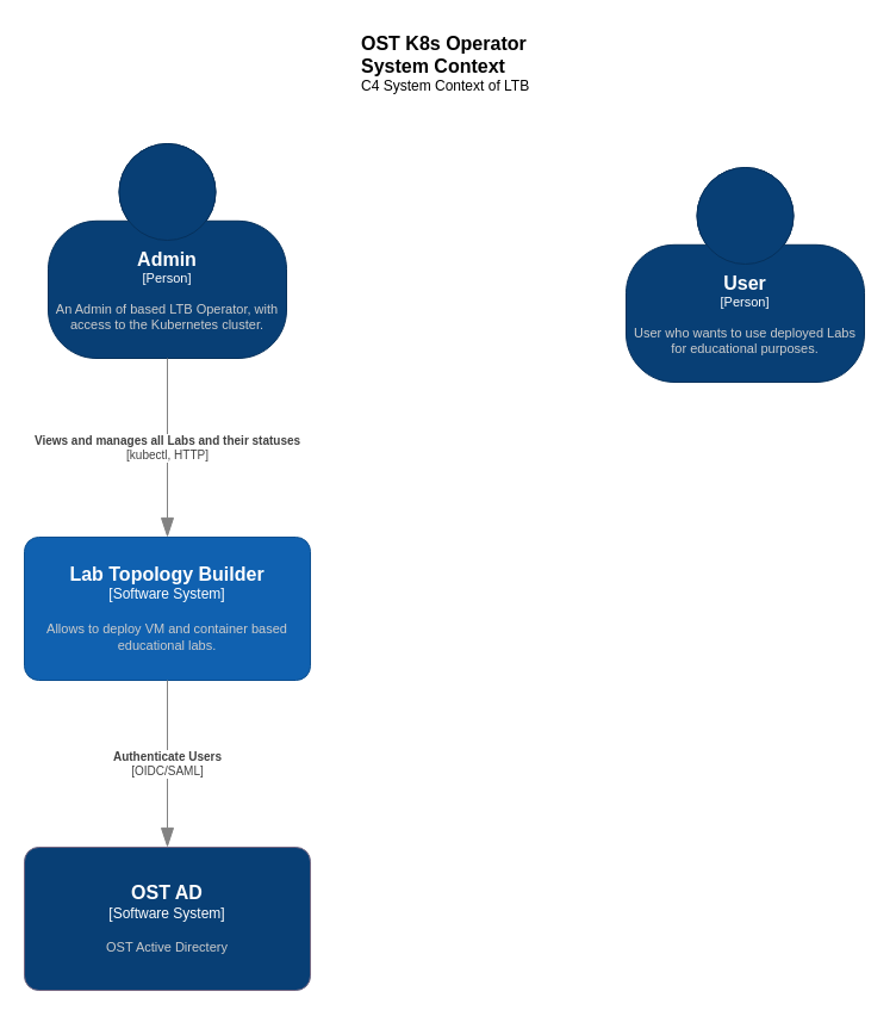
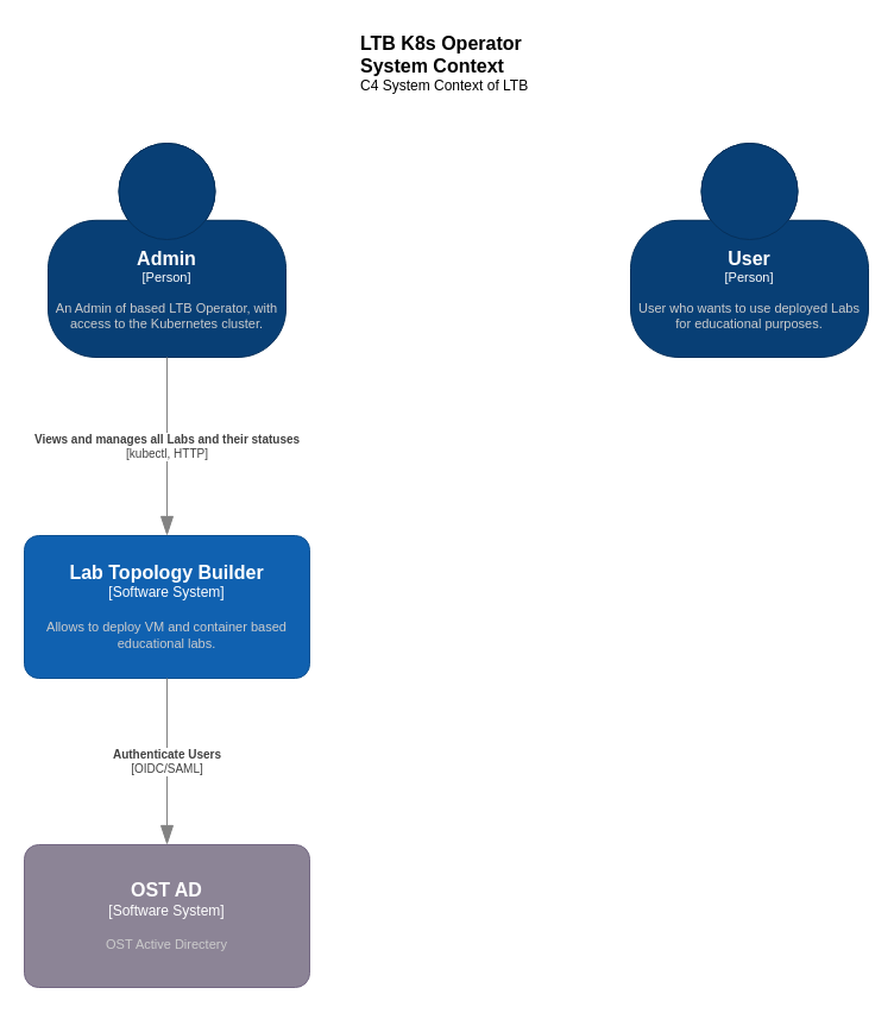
- <mxCell id="4" value="&lt;font style=&quot;font-size: 16px&quot;&gt;&lt;b&gt;&lt;div style=&quot;text-align: left&quot;&gt;OST K8s Operator System Context&lt;/div&gt;&lt;/b&gt;&lt;/font&gt;&lt;div style=&quot;text-align: left&quot;&gt;C4 System Context of LTB&lt;/div&gt;" style="text;html=1;strokeColor=none;fillColor=none;align=left;verticalAlign=top;whiteSpace=wrap;rounded=0;metaEdit=1;allowArrows=0;resizable=1;rotatable=0;connectable=0;recursiveResize=0;expand=0;pointerEvents=0;points=[[0.25,0,0],[0.5,0,0],[0.75,0,0],[1,0.25,0],[1,0.5,0],[1,0.75,0],[0.75,1,0],[0.5,1,0],[0.25,1,0],[0,0.75,0],[0,0.5,0],[0,0.25,0]];" parent="1" vertex="1"><mxGeometry x="301" y="20" width="166" height="40" as="geometry" /></mxCell>
+ <mxCell id="4" value="&lt;font style=&quot;font-size: 16px&quot;&gt;&lt;b&gt;&lt;div style=&quot;text-align: left&quot;&gt;LTB K8s Operator System Context&lt;/div&gt;&lt;/b&gt;&lt;/font&gt;&lt;div style=&quot;text-align: left&quot;&gt;C4 System Context of LTB&lt;/div&gt;" style="text;html=1;strokeColor=none;fillColor=none;align=left;verticalAlign=top;whiteSpace=wrap;rounded=0;metaEdit=1;allowArrows=0;resizable=1;rotatable=0;connectable=0;recursiveResize=0;expand=0;pointerEvents=0;points=[[0.25,0,0],[0.5,0,0],[0.75,0,0],[1,0.25,0],[1,0.5,0],[1,0.75,0],[0.75,1,0],[0.5,1,0],[0.25,1,0],[0,0.75,0],[0,0.5,0],[0,0.25,0]];" parent="1" vertex="1"><mxGeometry x="301" y="20" width="166" height="40" as="geometry" /></mxCell>
- <mxCell id="5" value="&lt;font style=&quot;font-size: 16px&quot;&gt;&lt;b&gt;User&lt;/b&gt;&lt;/font&gt;&lt;div&gt;[Person]&lt;/div&gt;&lt;br&gt;&lt;div&gt;&lt;font style=&quot;font-size: 11px&quot;&gt;&lt;font color=&quot;#cccccc&quot;&gt;User who wants to use deployed Labs for educational purposes.&lt;/font&gt;&lt;/div&gt;" style="html=1;fontSize=11;dashed=0;whiteSpace=wrap;fillColor=#083f75;strokeColor=#06315c;fontColor=#ffffff;shape=mxgraph.c4.person2;align=center;metaEdit=1;points=[[0.5,0,0],[1,0.5,0],[1,0.75,0],[0.75,1,0],[0.5,1,0],[0.25,1,0],[0,0.75,0],[0,0.5,0]];resizable=0;" parent="1" vertex="1"><mxGeometry x="525" y="140" width="200" height="180" as="geometry" /></mxCell>
+ <mxCell id="5" value="&lt;font style=&quot;font-size: 16px&quot;&gt;&lt;b&gt;User&lt;/b&gt;&lt;/font&gt;&lt;div&gt;[Person]&lt;/div&gt;&lt;br&gt;&lt;div&gt;&lt;font style=&quot;font-size: 11px&quot;&gt;&lt;font color=&quot;#cccccc&quot;&gt;User who wants to use deployed Labs for educational purposes.&lt;/font&gt;&lt;/div&gt;" style="html=1;fontSize=11;dashed=0;whiteSpace=wrap;fillColor=#083f75;strokeColor=#06315c;fontColor=#ffffff;shape=mxgraph.c4.person2;align=center;metaEdit=1;points=[[0.5,0,0],[1,0.5,0],[1,0.75,0],[0.75,1,0],[0.5,1,0],[0.25,1,0],[0,0.75,0],[0,0.5,0]];resizable=0;" parent="1" vertex="1"><mxGeometry x="530" y="120" width="200" height="180" as="geometry" /></mxCell>
- <mxCell id="7" value="&lt;font style=&quot;font-size: 16px&quot;&gt;&lt;b&gt;OST AD&lt;/b&gt;&lt;/font&gt;&lt;div&gt;[Software System]&lt;/div&gt;&lt;br&gt;&lt;div&gt;&lt;font style=&quot;font-size: 11px&quot;&gt;&lt;font color=&quot;#cccccc&quot;&gt;OST Active Directery&lt;/font&gt;&lt;/div&gt;" style="rounded=1;whiteSpace=wrap;html=1;labelBackgroundColor=none;fillColor=#083f75;fontColor=#ffffff;align=center;arcSize=10;strokeColor=#736782;metaEdit=1;resizable=0;points=[[0.25,0,0],[0.5,0,0],[0.75,0,0],[1,0.25,0],[1,0.5,0],[1,0.75,0],[0.75,1,0],[0.5,1,0],[0.25,1,0],[0,0.75,0],[0,0.5,0],[0,0.25,0]];" vertex="1" parent="1"><mxGeometry x="20" y="710" width="240" height="120" as="geometry" /></mxCell>
+ <mxCell id="7" value="&lt;font style=&quot;font-size: 16px&quot;&gt;&lt;b&gt;OST AD&lt;/b&gt;&lt;/font&gt;&lt;div&gt;[Software System]&lt;/div&gt;&lt;br&gt;&lt;div&gt;&lt;font style=&quot;font-size: 11px&quot;&gt;&lt;font color=&quot;#cccccc&quot;&gt;OST Active Directery&lt;/font&gt;&lt;/div&gt;" style="rounded=1;whiteSpace=wrap;html=1;labelBackgroundColor=none;fillColor=#8C8496;fontColor=#ffffff;align=center;arcSize=10;strokeColor=#736782;metaEdit=1;resizable=0;points=[[0.25,0,0],[0.5,0,0],[0.75,0,0],[1,0.25,0],[1,0.5,0],[1,0.75,0],[0.75,1,0],[0.5,1,0],[0.25,1,0],[0,0.75,0],[0,0.5,0],[0,0.25,0]];" vertex="1" parent="1"><mxGeometry x="20" y="710" width="240" height="120" as="geometry" /></mxCell>
